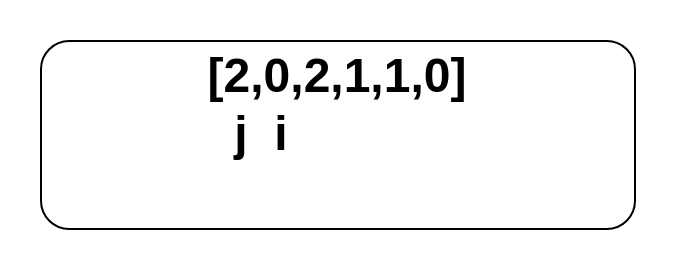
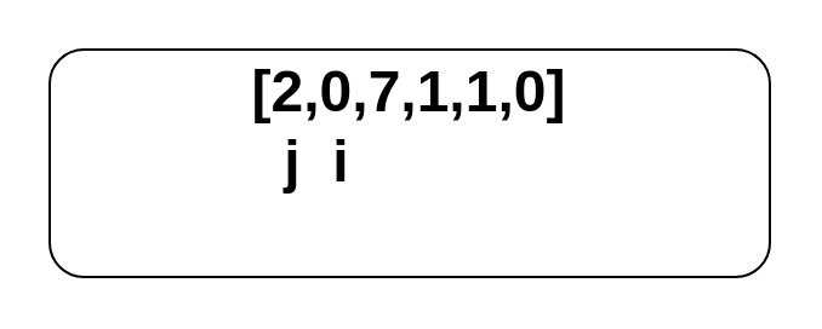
- <mxCell id="2" value="&lt;span style=&quot;font-size: 24px&quot;&gt;&lt;span style=&quot;font-size: 24px&quot;&gt;[&lt;/span&gt;2,0,2,1,1,0]&lt;br&gt;&lt;div style=&quot;text-align: left&quot;&gt;&lt;span&gt;&amp;nbsp; j&amp;nbsp; i&lt;/span&gt;&lt;/div&gt;&lt;br&gt;&lt;/span&gt;" style="rounded=1;whiteSpace=wrap;html=1;fontStyle=1" vertex="1" parent="1"><mxGeometry x="20" y="20" width="297" height="94" as="geometry" /></mxCell>
+ <mxCell id="2" value="&lt;span style=&quot;font-size: 24px&quot;&gt;&lt;span style=&quot;font-size: 24px&quot;&gt;[&lt;/span&gt;2,0,7,1,1,0]&lt;br&gt;&lt;div style=&quot;text-align: left&quot;&gt;&lt;span&gt;&amp;nbsp; j&amp;nbsp; i&lt;/span&gt;&lt;/div&gt;&lt;br&gt;&lt;/span&gt;" style="rounded=1;whiteSpace=wrap;html=1;fontStyle=1" vertex="1" parent="1"><mxGeometry x="20" y="20" width="297" height="94" as="geometry" /></mxCell>
